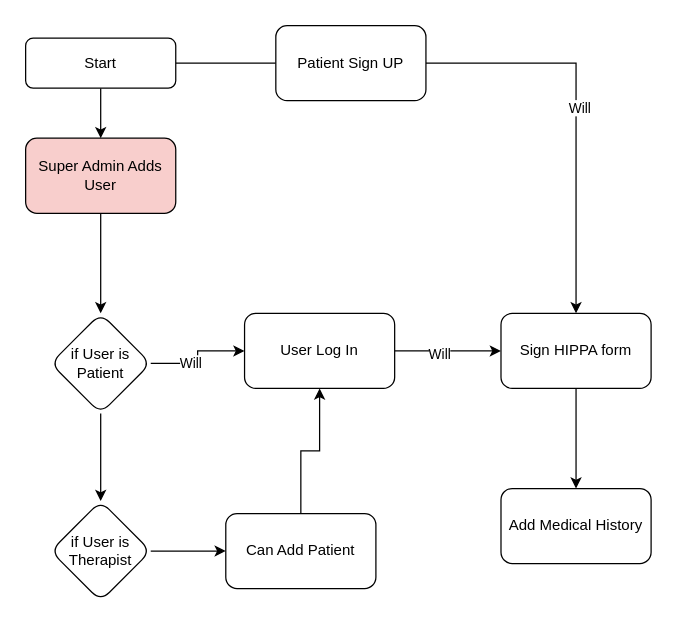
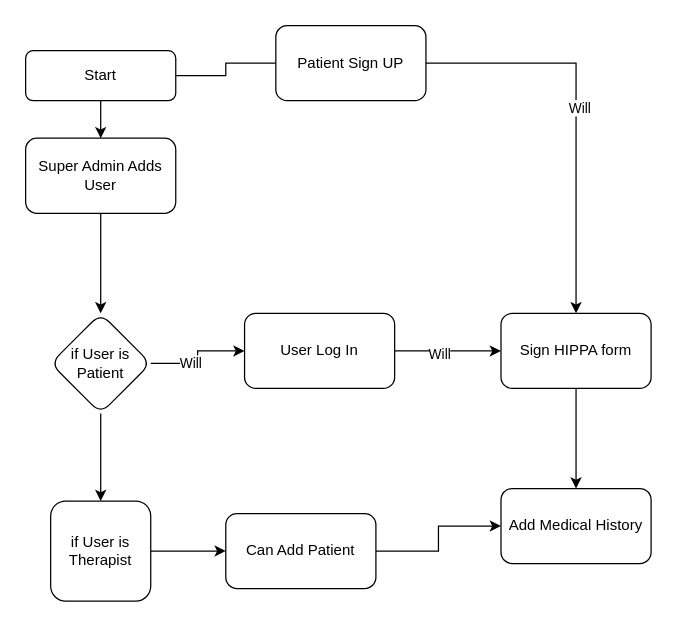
- <mxCell id="4" value="Start" style="rounded=1;whiteSpace=wrap;html=1;fontSize=12;glass=0;strokeWidth=1;shadow=0;" parent="1" vertex="1"><mxGeometry x="20" width="120" height="40" as="geometry" y="30" /></mxCell>
+ <mxCell id="4" value="Start" style="rounded=1;whiteSpace=wrap;html=1;fontSize=12;glass=0;strokeWidth=1;shadow=0;" parent="1" vertex="1"><mxGeometry x="20" y="40" width="120" height="40" as="geometry" /></mxCell>
- <mxCell id="6" value="Super Admin Adds User" style="whiteSpace=wrap;html=1;rounded=1;glass=0;strokeWidth=1;shadow=0;fillColor=#f8cecc;" vertex="1" parent="1"><mxGeometry x="20" y="110" width="120" height="60" as="geometry" /></mxCell>
+ <mxCell id="6" value="Super Admin Adds User" style="whiteSpace=wrap;html=1;rounded=1;glass=0;strokeWidth=1;shadow=0;" vertex="1" parent="1"><mxGeometry x="20" y="110" width="120" height="60" as="geometry" /></mxCell>
- <mxCell id="21" style="edgeStyle=orthogonalEdgeStyle;rounded=0;orthogonalLoop=1;jettySize=auto;html=1;entryX=0.5;entryY=1;entryDx=0;entryDy=0;" edge="1" parent="1" source="22" target="13"><mxGeometry relative="1" as="geometry" /></mxCell>
+ <mxCell id="21" style="edgeStyle=orthogonalEdgeStyle;rounded=0;orthogonalLoop=1;jettySize=auto;html=1;" edge="1" parent="1" source="22" target="23"><mxGeometry relative="1" as="geometry" /></mxCell>
- <mxCell id="20" value="if User is Therapist" style="rhombus;whiteSpace=wrap;html=1;rounded=1;glass=0;strokeWidth=1;shadow=0;" vertex="1" parent="1"><mxGeometry x="40" y="400" width="80" height="80" as="geometry" /></mxCell>
+ <mxCell id="20" value="if User is Therapist" style="whiteSpace=wrap;html=1;glass=0;strokeWidth=1;shadow=0;rounded=1;" vertex="1" parent="1"><mxGeometry x="40" y="400" width="80" height="80" as="geometry" /></mxCell>
